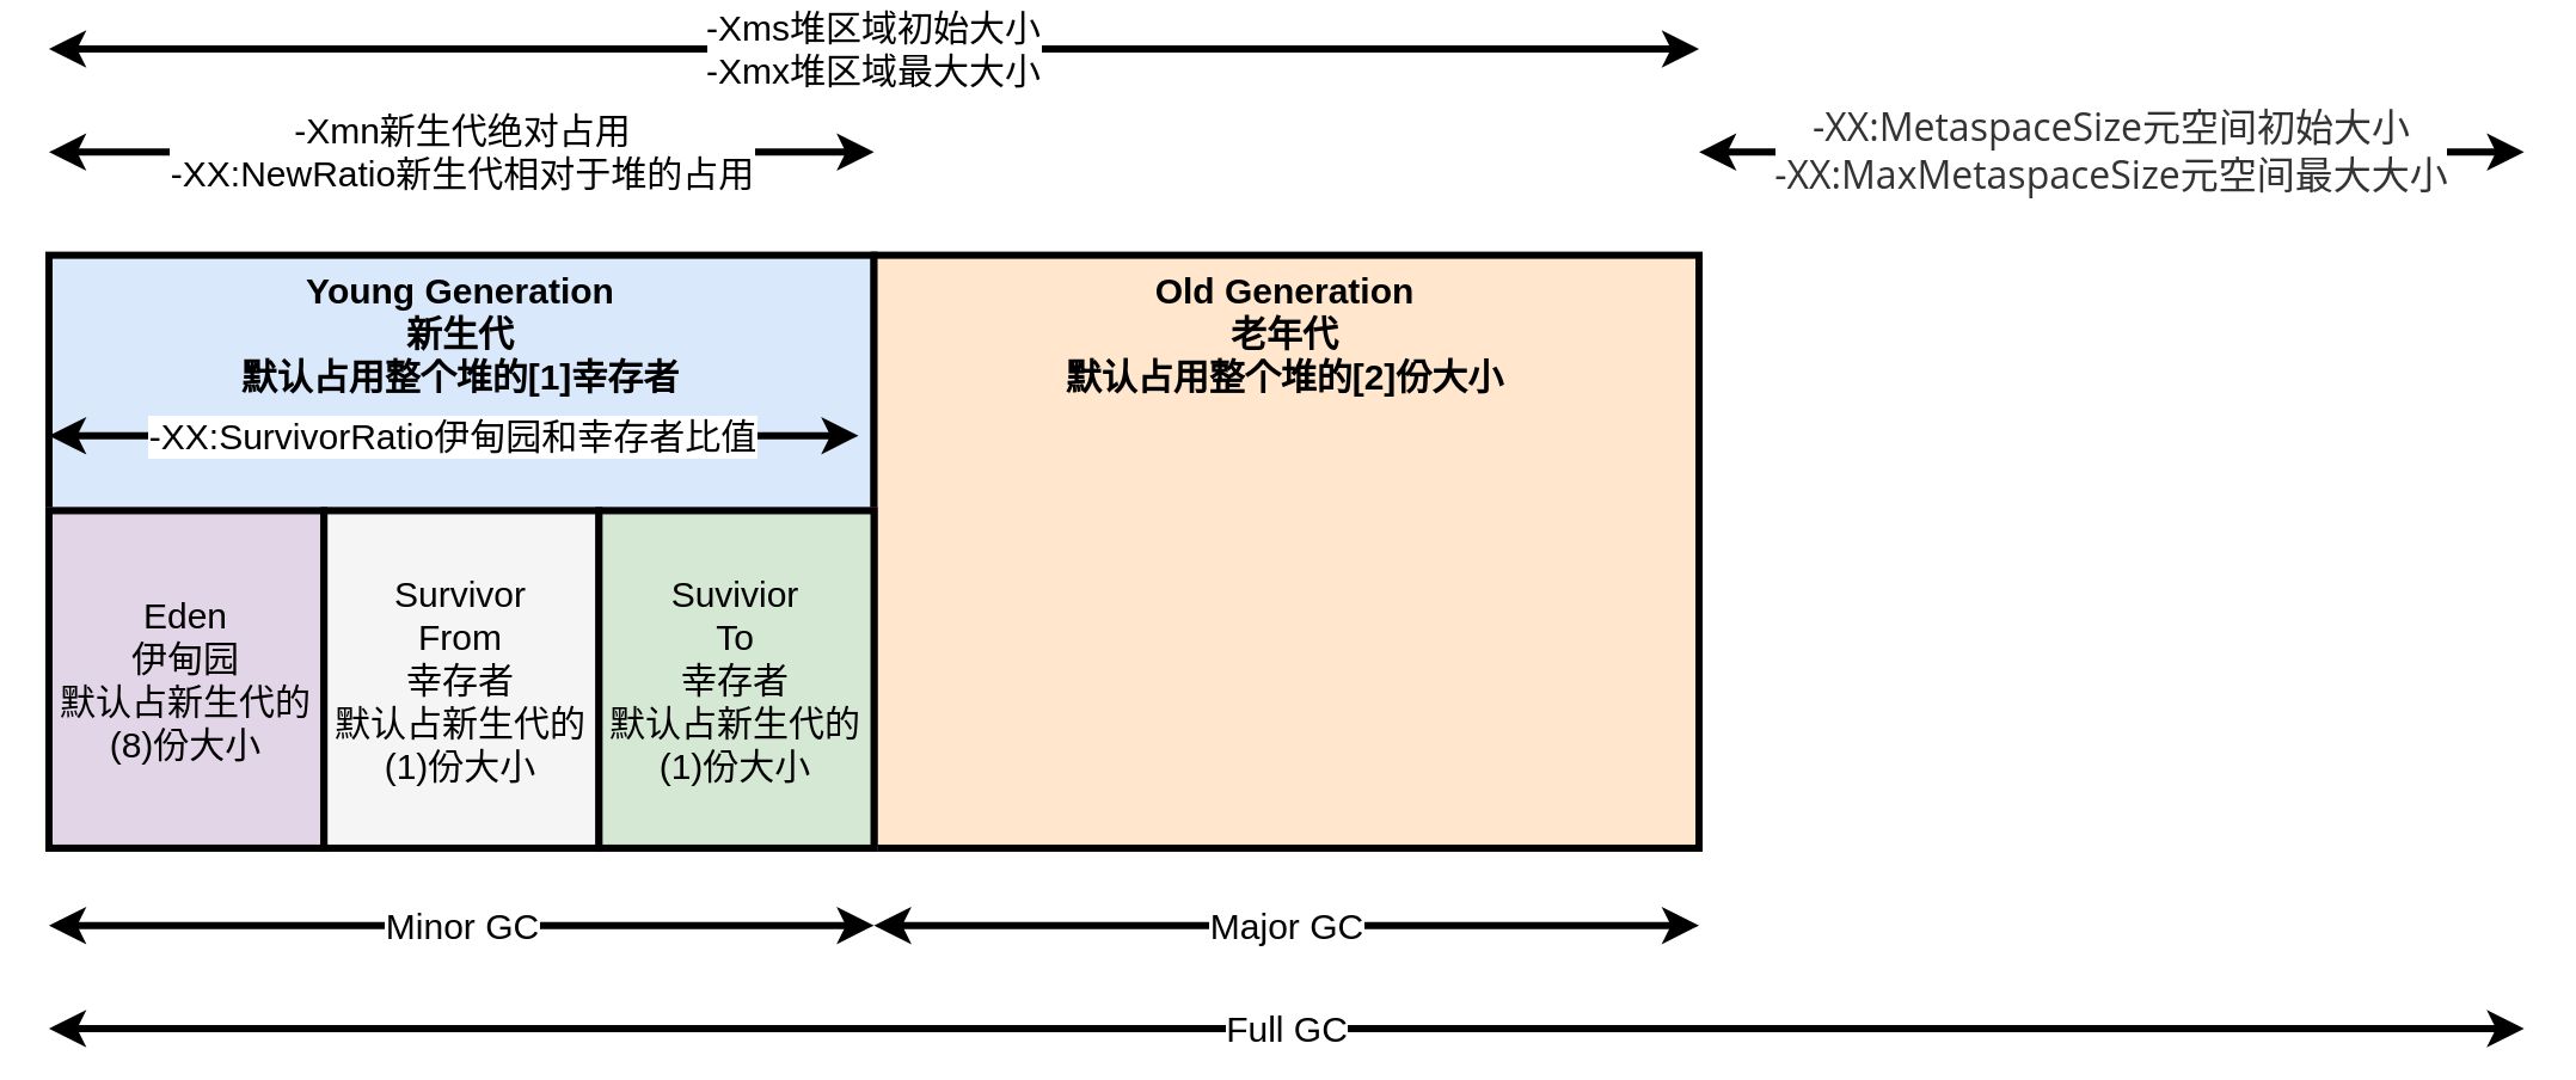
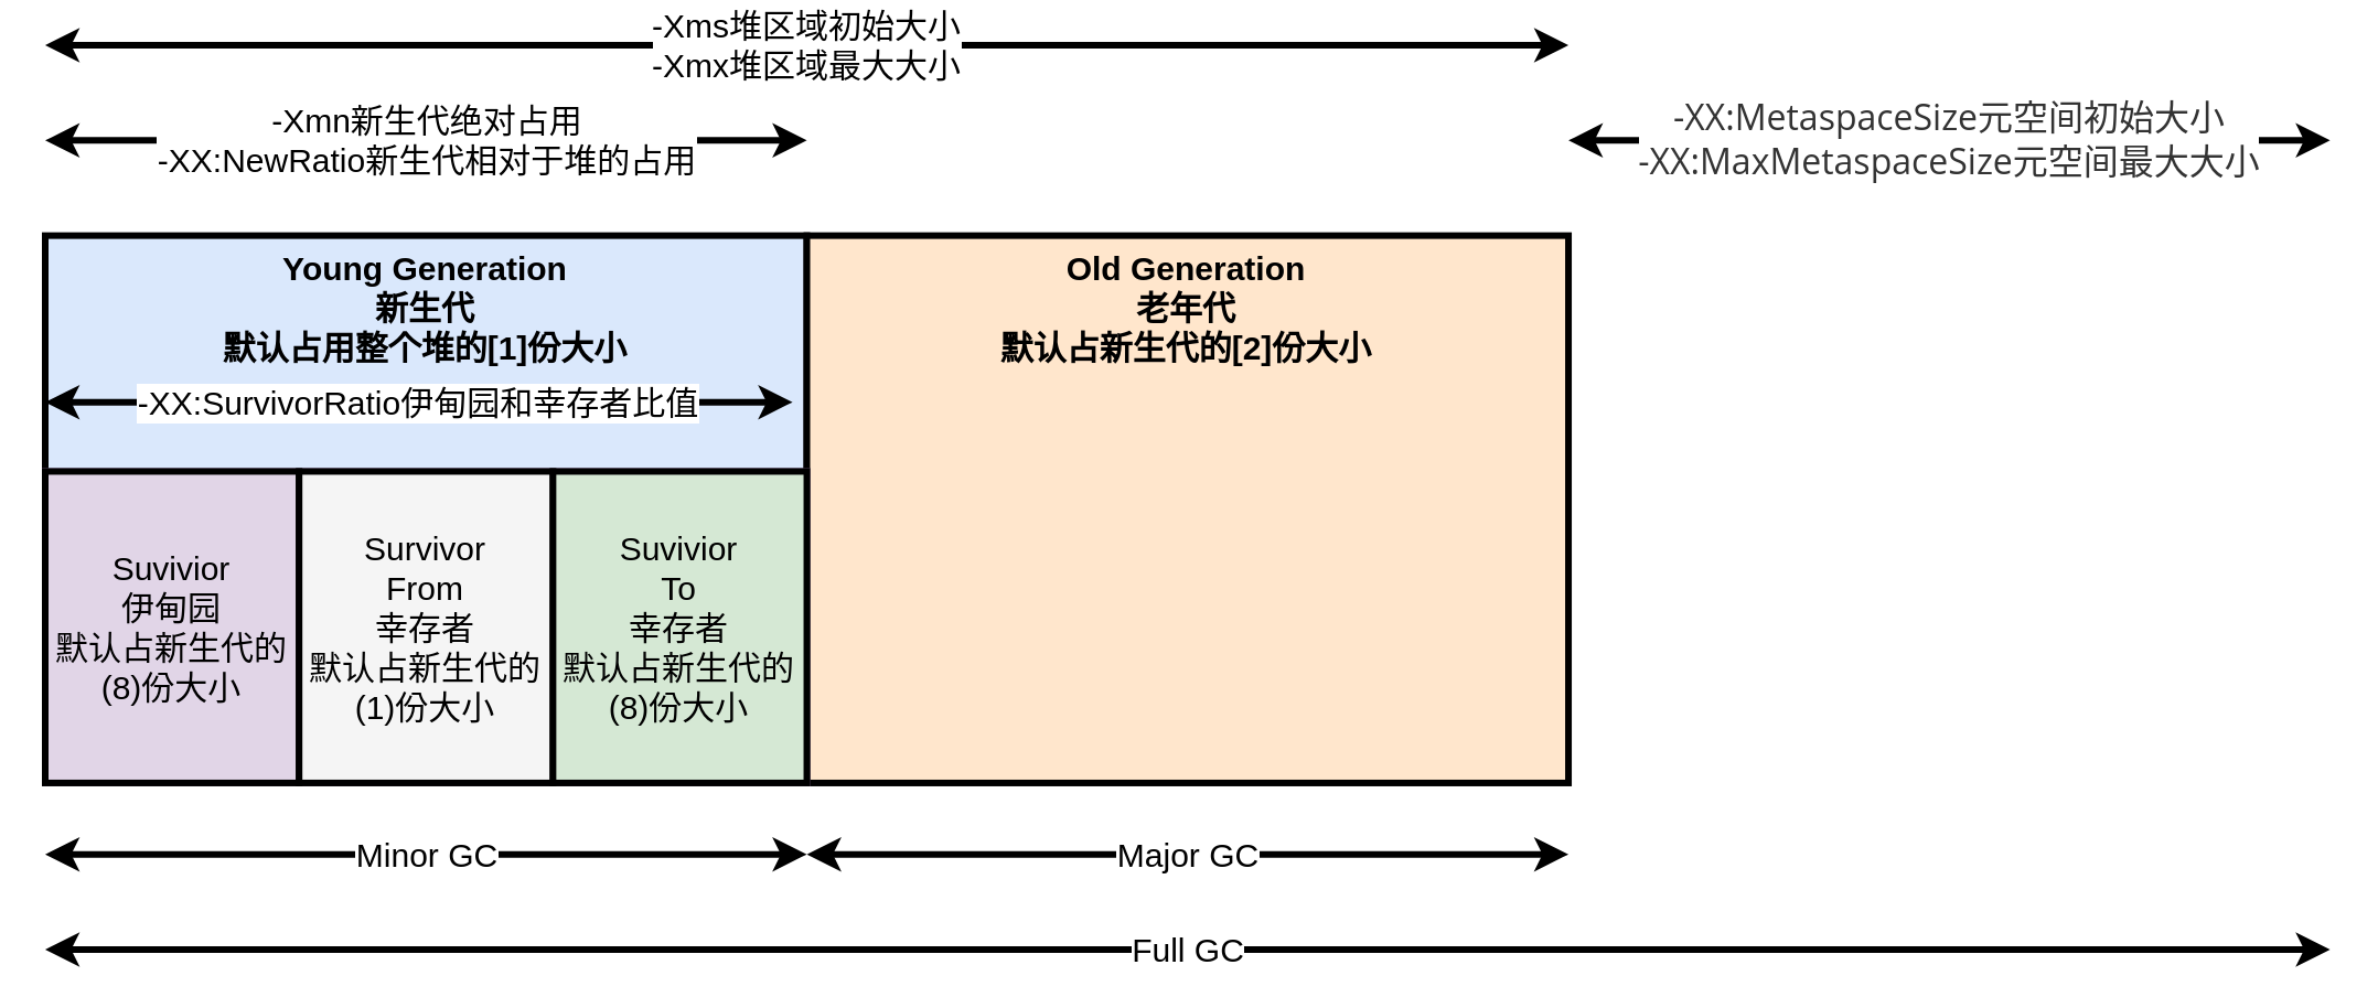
- <mxCell id="2" value="Young Generation&lt;br style=&quot;font-size: 15px&quot;&gt;新生代&lt;br&gt;默认占用整个堆的[1]幸存者" style="rounded=0;whiteSpace=wrap;html=1;verticalAlign=top;fontStyle=1;fontSize=15;strokeWidth=3;fillColor=#dae8fc;" vertex="1" parent="1"><mxGeometry x="20" y="106.316" width="345.263" height="237.368" as="geometry" /></mxCell>
+ <mxCell id="2" value="Young Generation&lt;br style=&quot;font-size: 15px&quot;&gt;新生代&lt;br&gt;默认占用整个堆的[1]份大小" style="rounded=0;whiteSpace=wrap;html=1;verticalAlign=top;fontStyle=1;fontSize=15;strokeWidth=3;fillColor=#dae8fc;" vertex="1" parent="1"><mxGeometry x="20" y="106.316" width="345.263" height="237.368" as="geometry" /></mxCell>
- <mxCell id="3" value="Old Generation&lt;br style=&quot;font-size: 15px&quot;&gt;老年代&lt;br&gt;默认占用整个堆的[2]份大小" style="rounded=0;whiteSpace=wrap;html=1;verticalAlign=top;fontStyle=1;fontSize=15;strokeWidth=3;fillColor=#ffe6cc;" vertex="1" parent="1"><mxGeometry x="365.263" y="106.316" width="345.263" height="248.158" as="geometry" /></mxCell>
+ <mxCell id="3" value="Old Generation&lt;br style=&quot;font-size: 15px&quot;&gt;老年代&lt;br&gt;默认占新生代的[2]份大小" style="rounded=0;whiteSpace=wrap;html=1;verticalAlign=top;fontStyle=1;fontSize=15;strokeWidth=3;fillColor=#ffe6cc;" vertex="1" parent="1"><mxGeometry x="365.263" y="106.316" width="345.263" height="248.158" as="geometry" /></mxCell>
- <mxCell id="12" value="Eden&lt;br&gt;伊甸园&lt;br&gt;默认占新生代的(8)份大小" style="rounded=0;whiteSpace=wrap;html=1;fontSize=15;strokeWidth=3;fillColor=#e1d5e7;" vertex="1" parent="11"><mxGeometry width="115.088" height="141.244" as="geometry" /></mxCell>
+ <mxCell id="12" value="Suvivior&lt;br&gt;伊甸园&lt;br&gt;默认占新生代的(8)份大小" style="rounded=0;whiteSpace=wrap;html=1;fontSize=15;strokeWidth=3;fillColor=#e1d5e7;" vertex="1" parent="11"><mxGeometry width="115.088" height="141.244" as="geometry" /></mxCell>
- <mxCell id="14" value="Suvivior&lt;br&gt;To&lt;br&gt;幸存者&lt;br&gt;默认占新生代的(1)份大小" style="rounded=0;whiteSpace=wrap;html=1;fontSize=15;strokeWidth=3;fillColor=#d5e8d4;" vertex="1" parent="11"><mxGeometry x="230.176" width="115.088" height="141.244" as="geometry" /></mxCell>
+ <mxCell id="14" value="Suvivior&lt;br&gt;To&lt;br&gt;幸存者&lt;br&gt;默认占新生代的(8)份大小" style="rounded=0;whiteSpace=wrap;html=1;fontSize=15;strokeWidth=3;fillColor=#d5e8d4;" vertex="1" parent="11"><mxGeometry x="230.176" width="115.088" height="141.244" as="geometry" /></mxCell>
